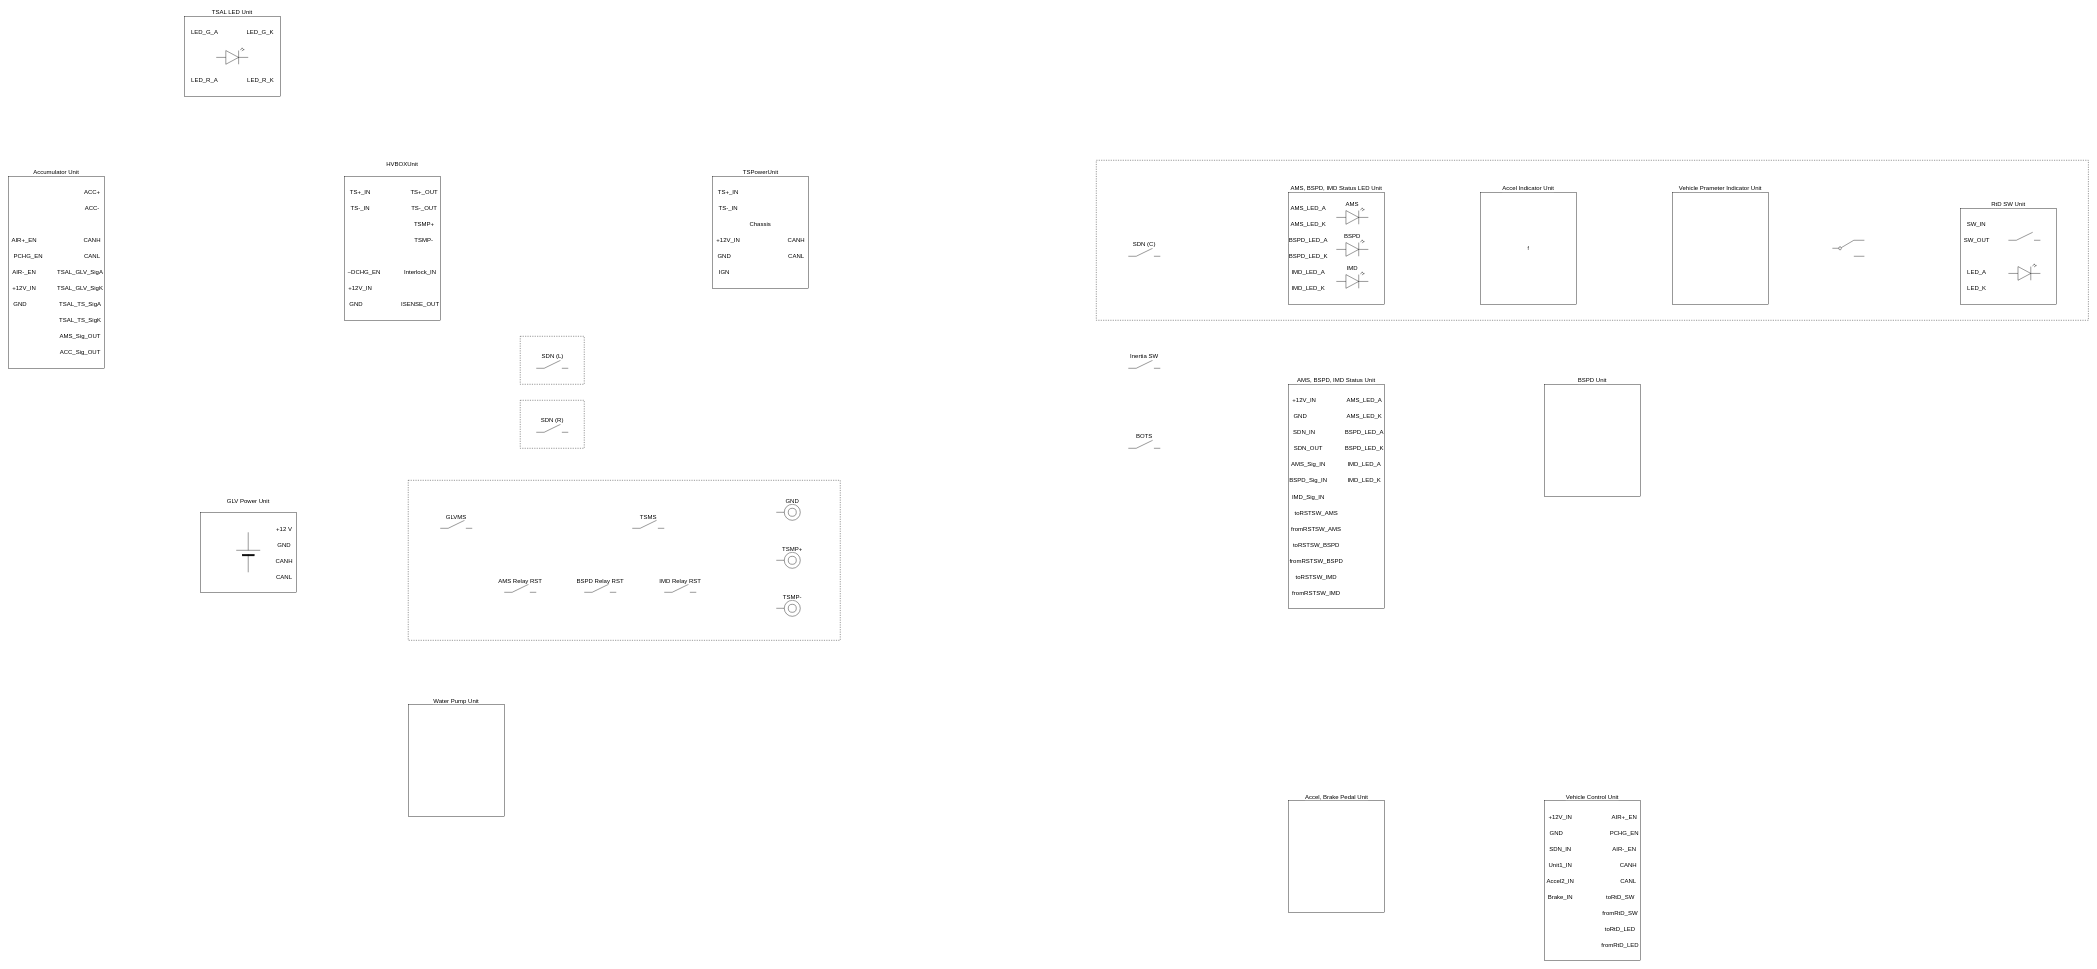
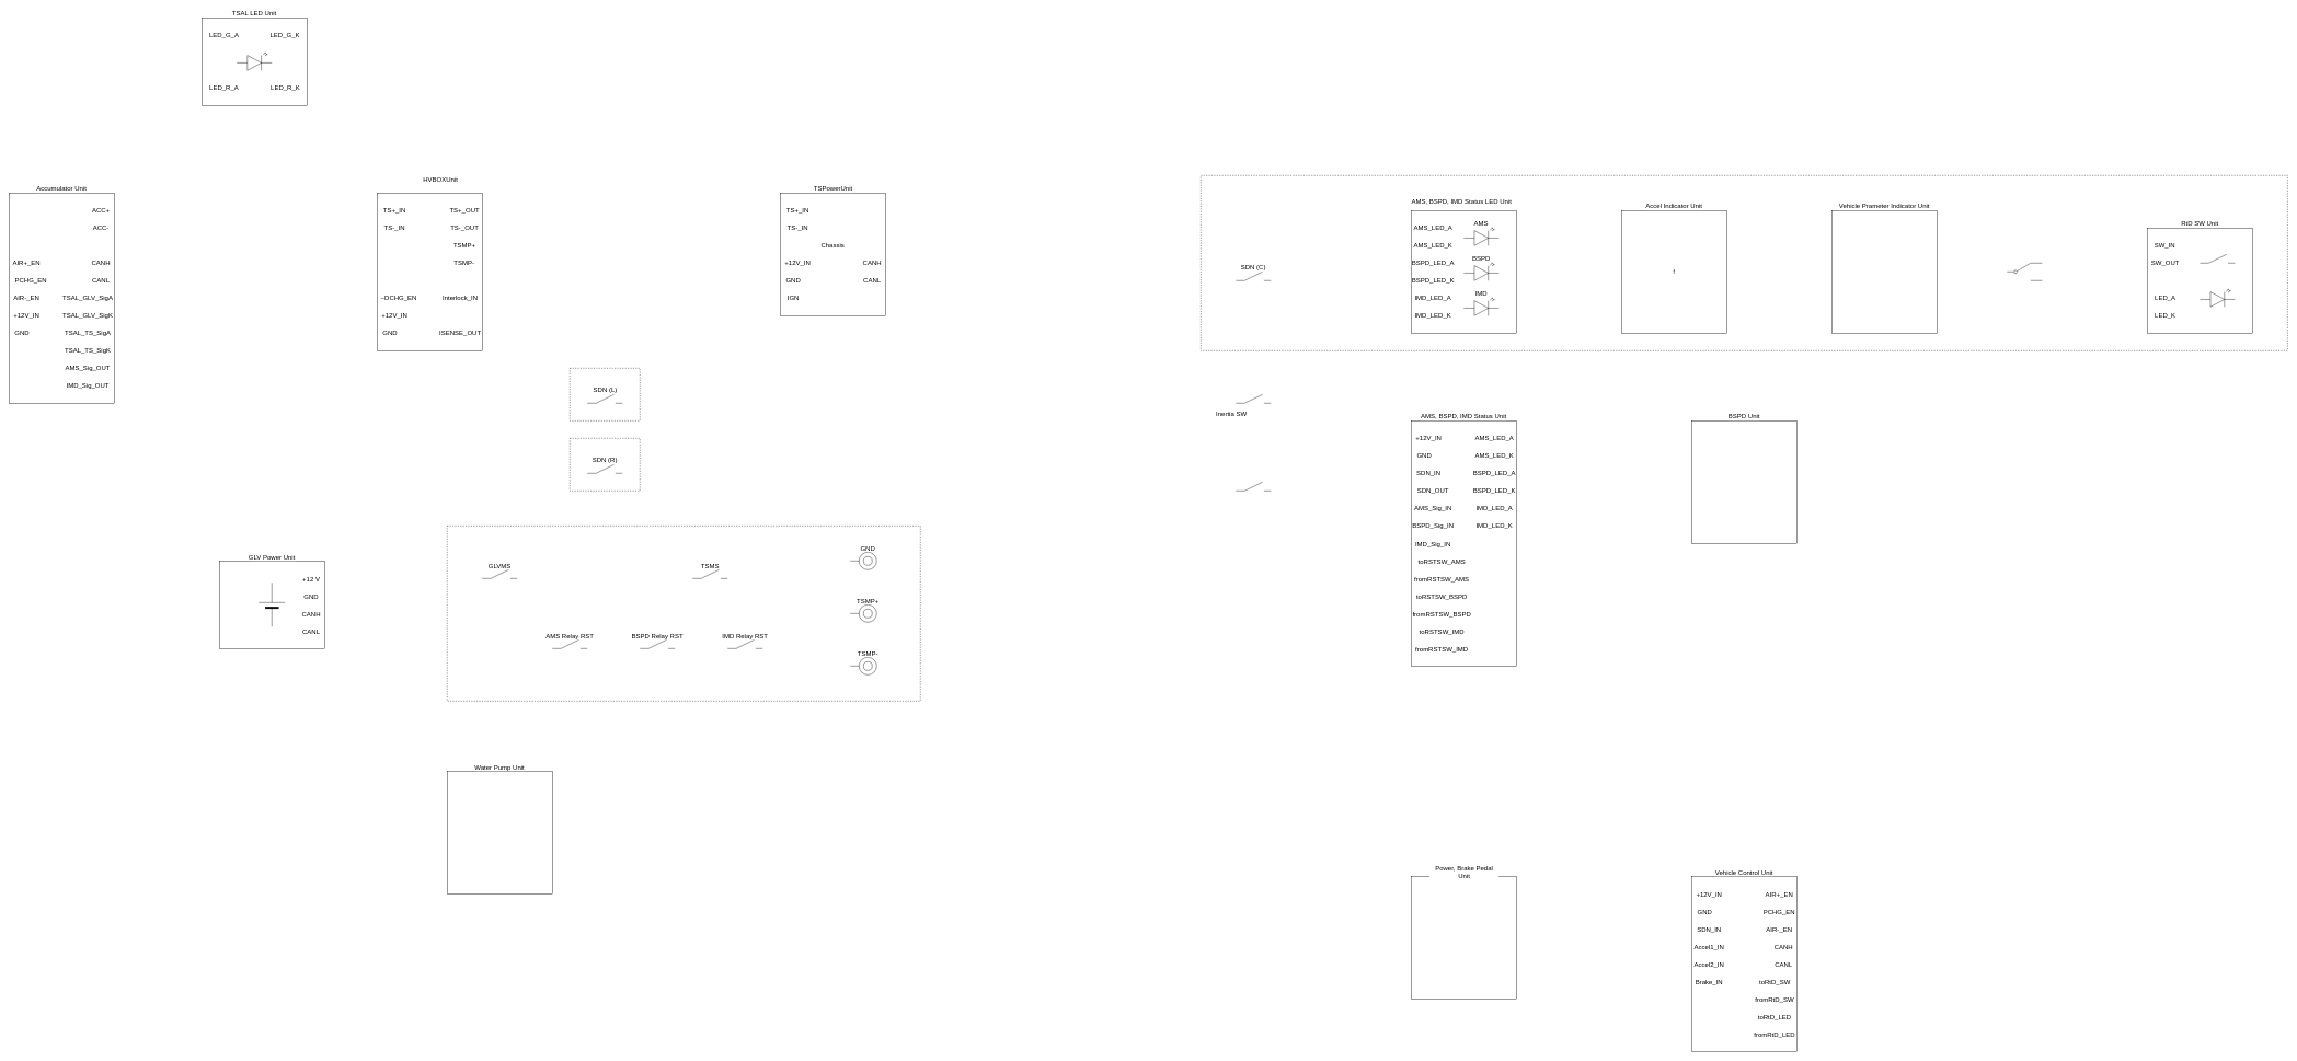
- <mxCell id="123" value="AMS, BSPD, IMD Status LED Unit" style="text;html=1;align=center;verticalAlign=middle;whiteSpace=wrap;rounded=0;fontFamily=Helvetica;fontSize=15;fontColor=default;labelBackgroundColor=default;" parent="1" vertex="1"><mxGeometry x="3220" y="460" width="240" height="20" as="geometry" /></mxCell>
+ <mxCell id="123" value="AMS, BSPD, IMD Status LED Unit" style="text;html=1;align=center;verticalAlign=middle;whiteSpace=wrap;rounded=0;fontFamily=Helvetica;fontSize=15;fontColor=default;labelBackgroundColor=default;" parent="1" vertex="1"><mxGeometry x="3215" y="450" width="240" height="20" as="geometry" /></mxCell>
- <mxCell id="61" value="ACC_Sig_OUT" style="text;html=1;align=center;verticalAlign=middle;whiteSpace=wrap;rounded=0;fontFamily=Helvetica;fontSize=15;fontColor=default;labelBackgroundColor=default;" parent="1" vertex="1"><mxGeometry x="140" y="870" width="120" height="20" as="geometry" /></mxCell>
+ <mxCell id="61" value="IMD_Sig_OUT" style="text;html=1;align=center;verticalAlign=middle;whiteSpace=wrap;rounded=0;fontFamily=Helvetica;fontSize=15;fontColor=default;labelBackgroundColor=default;" parent="1" vertex="1"><mxGeometry x="140" y="870" width="120" height="20" as="geometry" /></mxCell>
- <mxCell id="50" value="Inertia SW" style="text;html=1;align=center;verticalAlign=middle;whiteSpace=wrap;rounded=0;fontFamily=Helvetica;fontSize=15;fontColor=default;labelBackgroundColor=default;" parent="1" vertex="1"><mxGeometry x="2820" y="880" width="80" height="20" as="geometry" /></mxCell>
+ <mxCell id="50" value="Inertia SW" style="text;html=1;align=center;verticalAlign=middle;whiteSpace=wrap;rounded=0;fontFamily=Helvetica;fontSize=15;fontColor=default;labelBackgroundColor=default;" parent="1" vertex="1"><mxGeometry x="2770" y="935" width="80" height="20" as="geometry" /></mxCell>
- <mxCell id="52" value="BOTS" style="text;html=1;align=center;verticalAlign=middle;whiteSpace=wrap;rounded=0;fontFamily=Helvetica;fontSize=15;fontColor=default;labelBackgroundColor=default;" parent="1" vertex="1"><mxGeometry x="2820" y="1080" width="80" height="20" as="geometry" /></mxCell>
- <mxCell id="7" value="GLV Power Unit" style="text;html=1;align=center;verticalAlign=middle;whiteSpace=wrap;rounded=0;fontFamily=Helvetica;fontSize=15;fontColor=default;labelBackgroundColor=default;" parent="1" vertex="1"><mxGeometry x="540" y="1240" width="160" height="20" as="geometry" /></mxCell>
+ <mxCell id="7" value="GLV Power Unit" style="text;html=1;align=center;verticalAlign=middle;whiteSpace=wrap;rounded=0;fontFamily=Helvetica;fontSize=15;fontColor=default;labelBackgroundColor=default;" parent="1" vertex="1"><mxGeometry x="540" y="1260" width="160" height="20" as="geometry" /></mxCell>
- <mxCell id="82" value="Accel, Brake Pedal Unit" style="text;html=1;align=center;verticalAlign=middle;whiteSpace=wrap;rounded=0;fontFamily=Helvetica;fontSize=15;fontColor=default;labelBackgroundColor=default;" parent="1" vertex="1"><mxGeometry x="3261" y="1980" width="160" height="20" as="geometry" /></mxCell>
+ <mxCell id="82" value="Power, Brake Pedal Unit" style="text;html=1;align=center;verticalAlign=middle;whiteSpace=wrap;rounded=0;fontFamily=Helvetica;fontSize=15;fontColor=default;labelBackgroundColor=default;" parent="1" vertex="1"><mxGeometry x="3261" y="1980" width="160" height="20" as="geometry" /></mxCell>
- <mxCell id="118" value="Unit1_IN" style="text;html=1;align=center;verticalAlign=middle;whiteSpace=wrap;rounded=0;fontFamily=Helvetica;fontSize=15;fontColor=default;labelBackgroundColor=default;" parent="1" vertex="1"><mxGeometry x="3860" y="2150" width="80" height="20" as="geometry" /></mxCell>
+ <mxCell id="118" value="Accel1_IN" style="text;html=1;align=center;verticalAlign=middle;whiteSpace=wrap;rounded=0;fontFamily=Helvetica;fontSize=15;fontColor=default;labelBackgroundColor=default;" parent="1" vertex="1"><mxGeometry x="3860" y="2150" width="80" height="20" as="geometry" /></mxCell>
